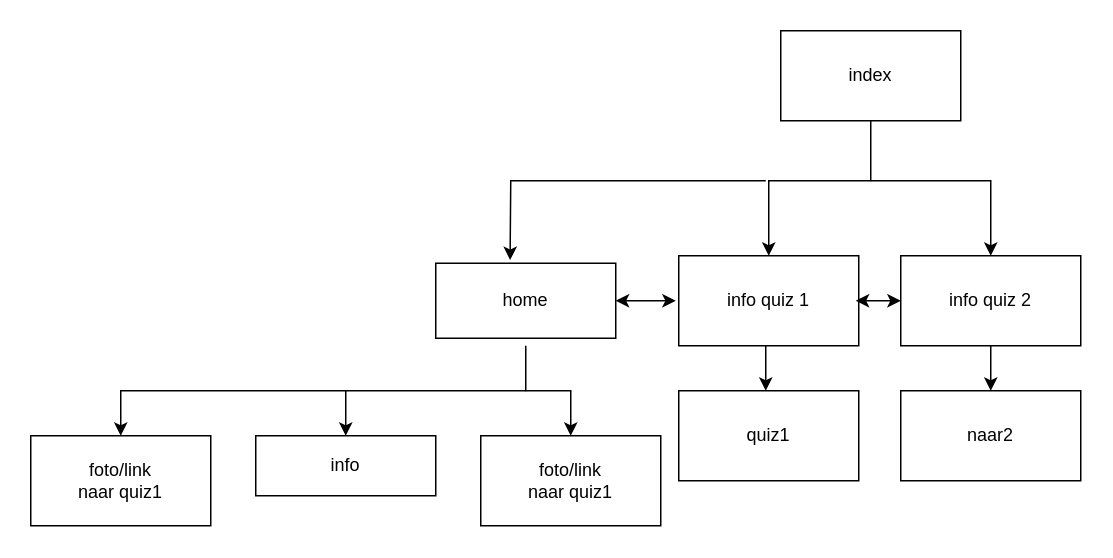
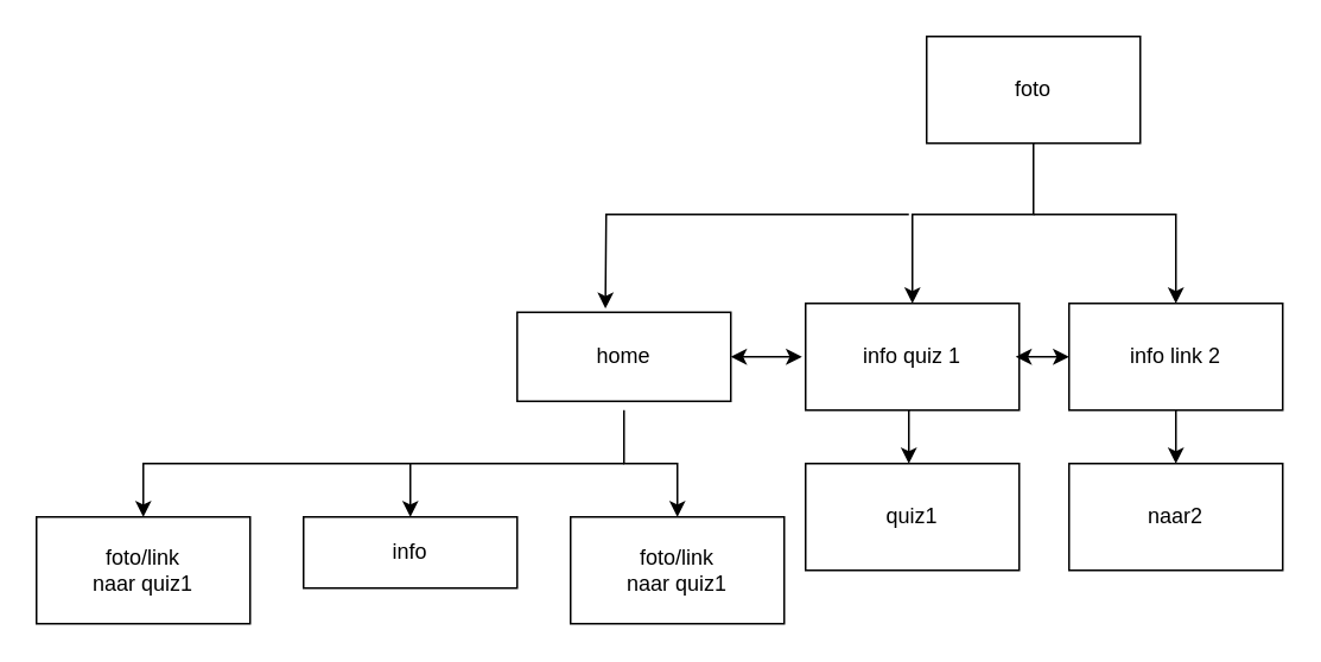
- <mxCell id="2" value="index&lt;br&gt;" style="rounded=0;whiteSpace=wrap;html=1;" vertex="1" parent="1"><mxGeometry x="520" width="120" height="60" as="geometry" y="20" /></mxCell>
+ <mxCell id="2" value="foto&lt;br&gt;" style="rounded=0;whiteSpace=wrap;html=1;" vertex="1" parent="1"><mxGeometry x="520" width="120" height="60" as="geometry" y="20" /></mxCell>
- <mxCell id="10" value="info quiz 2" style="rounded=0;whiteSpace=wrap;html=1;" vertex="1" parent="1"><mxGeometry x="600" y="170" width="120" height="60" as="geometry" /></mxCell>
+ <mxCell id="10" value="info link 2" style="rounded=0;whiteSpace=wrap;html=1;" vertex="1" parent="1"><mxGeometry x="600" y="170" width="120" height="60" as="geometry" /></mxCell>
